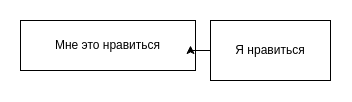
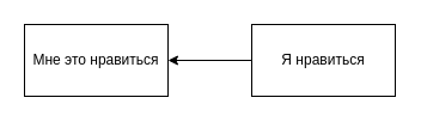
- <mxCell id="2" value="Мне это нравиться" style="whiteSpace=wrap;html=1;" vertex="1" parent="1"><mxGeometry x="20" y="20" width="175" height="50" as="geometry" /></mxCell>
+ <mxCell id="2" value="Мне это нравиться" style="whiteSpace=wrap;html=1;" vertex="1" parent="1"><mxGeometry x="20" y="20" width="120" height="60" as="geometry" /></mxCell>
